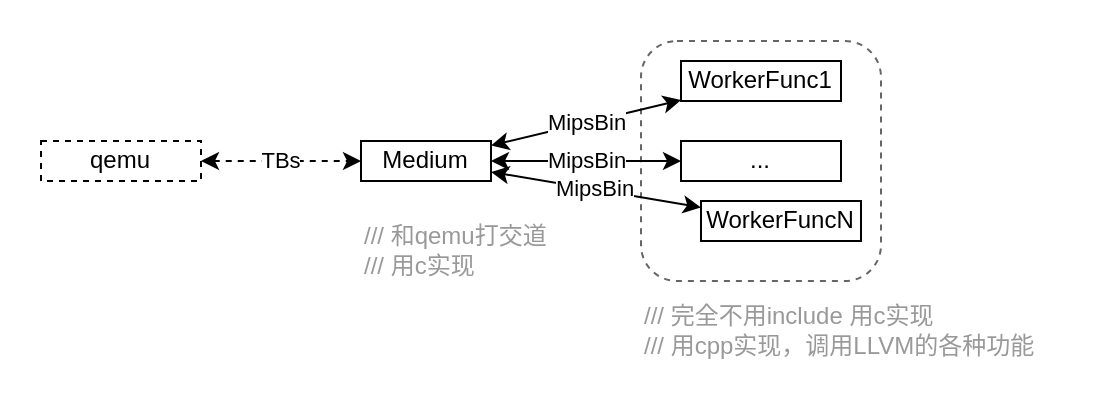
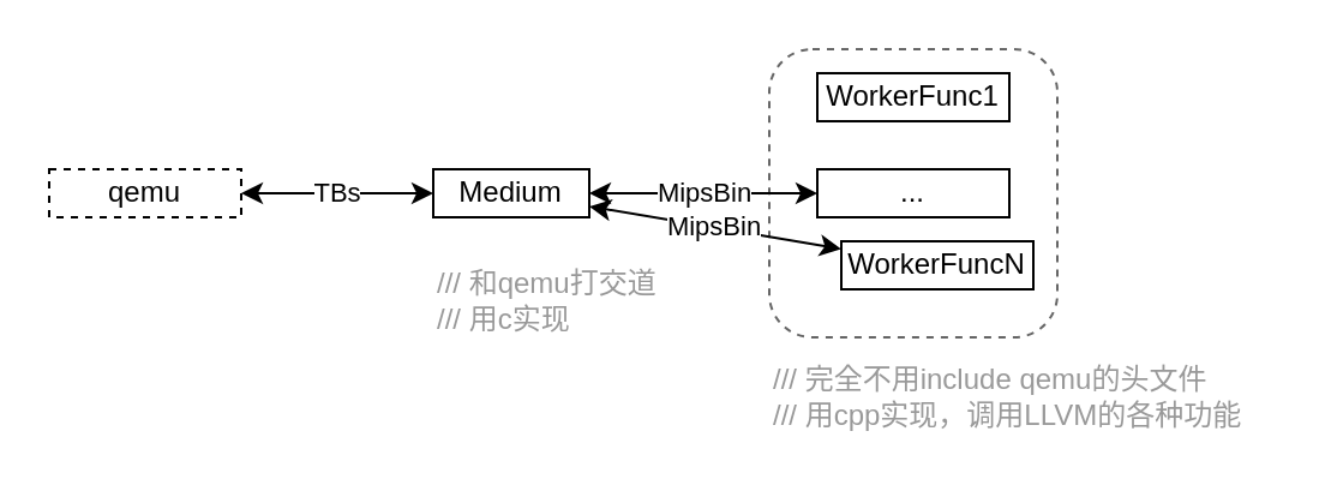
- <mxCell id="9" value="MipsBin" style="endArrow=classic;startArrow=classic;html=1;" edge="1" parent="1" source="4" target="5"><mxGeometry width="50" height="50" relative="1" as="geometry"><mxPoint x="240" y="60" as="sourcePoint" /><mxPoint x="290" y="10" as="targetPoint" /></mxGeometry></mxCell>
- <mxCell id="8" value="TBs" style="endArrow=classic;startArrow=classic;html=1;dashed=1;" edge="1" parent="1" source="3" target="4"><mxGeometry width="50" height="50" relative="1" as="geometry"><mxPoint x="40" y="150" as="sourcePoint" /><mxPoint x="90" y="100" as="targetPoint" /></mxGeometry></mxCell>
+ <mxCell id="8" value="TBs" style="endArrow=classic;startArrow=classic;html=1;" edge="1" parent="1" source="3" target="4"><mxGeometry width="50" height="50" relative="1" as="geometry"><mxPoint x="40" y="150" as="sourcePoint" /><mxPoint x="90" y="100" as="targetPoint" /></mxGeometry></mxCell>
- <mxCell id="12" value="&lt;font color=&quot;#999999&quot;&gt;/// 完全不用include 用c实现&lt;br&gt;/// 用cpp实现，调用LLVM的各种功能&lt;br&gt;&lt;/font&gt;" style="text;html=1;align=left;verticalAlign=middle;resizable=0;points=[];;autosize=1;" vertex="1" parent="1"><mxGeometry x="320" y="150" width="210" height="30" as="geometry" /></mxCell>
+ <mxCell id="12" value="&lt;font color=&quot;#999999&quot;&gt;/// 完全不用include qemu的头文件&lt;br&gt;/// 用cpp实现，调用LLVM的各种功能&lt;br&gt;&lt;/font&gt;" style="text;html=1;align=left;verticalAlign=middle;resizable=0;points=[];;autosize=1;" vertex="1" parent="1"><mxGeometry x="320" y="150" width="210" height="30" as="geometry" /></mxCell>
